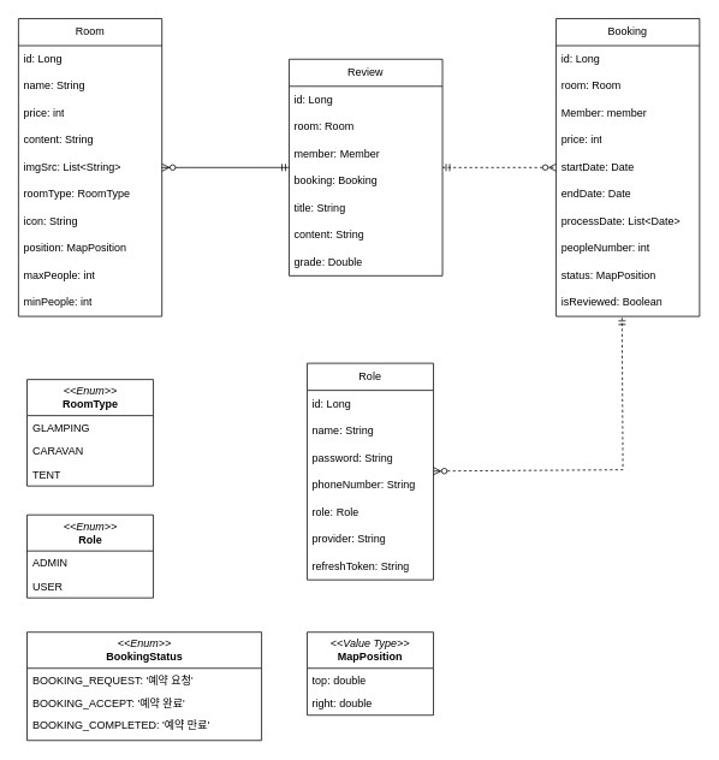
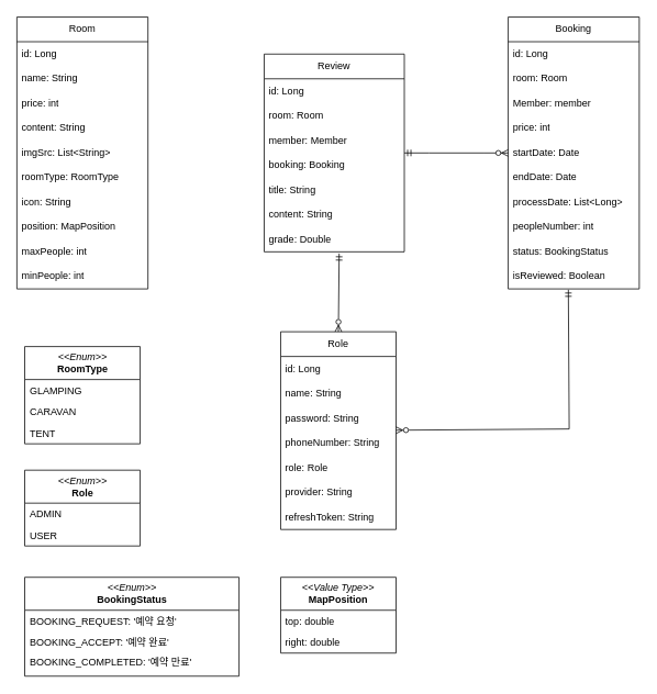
- <mxCell id="54" value="" style="edgeStyle=entityRelationEdgeStyle;fontSize=12;html=1;endArrow=ERzeroToMany;startArrow=ERmandOne;rounded=0;" edge="1" parent="1" source="46" target="13"><mxGeometry width="100" height="100" relative="1" as="geometry"><mxPoint x="190" y="230" as="sourcePoint" /><mxPoint x="290" y="130" as="targetPoint" /></mxGeometry></mxCell>
- <mxCell id="55" value="" style="edgeStyle=entityRelationEdgeStyle;fontSize=12;html=1;endArrow=ERzeroToMany;startArrow=ERmandOne;rounded=0;dashed=1;" edge="1" parent="1" source="46" target="31"><mxGeometry width="100" height="100" relative="1" as="geometry"><mxPoint x="581" y="349" as="sourcePoint" /><mxPoint x="440" y="349" as="targetPoint" /></mxGeometry></mxCell>
+ <mxCell id="55" value="" style="edgeStyle=entityRelationEdgeStyle;fontSize=12;html=1;endArrow=ERzeroToMany;startArrow=ERmandOne;rounded=0;" edge="1" parent="1" source="46" target="31"><mxGeometry width="100" height="100" relative="1" as="geometry"><mxPoint x="581" y="349" as="sourcePoint" /><mxPoint x="440" y="349" as="targetPoint" /></mxGeometry></mxCell>
- <mxCell id="38" value="processDate: List&amp;lt;Date&amp;gt;" style="text;strokeColor=none;fillColor=none;align=left;verticalAlign=middle;spacingLeft=4;spacingRight=4;overflow=hidden;points=[[0,0.5],[1,0.5]];portConstraint=eastwest;rotatable=0;whiteSpace=wrap;html=1;" parent="31" vertex="1"><mxGeometry y="210" width="159" height="30" as="geometry" /></mxCell>
+ <mxCell id="38" value="processDate: List&amp;lt;Long&amp;gt;" style="text;strokeColor=none;fillColor=none;align=left;verticalAlign=middle;spacingLeft=4;spacingRight=4;overflow=hidden;points=[[0,0.5],[1,0.5]];portConstraint=eastwest;rotatable=0;whiteSpace=wrap;html=1;" parent="31" vertex="1"><mxGeometry y="210" width="159" height="30" as="geometry" /></mxCell>
- <mxCell id="40" value="status: MapPosition" style="text;strokeColor=none;fillColor=none;align=left;verticalAlign=middle;spacingLeft=4;spacingRight=4;overflow=hidden;points=[[0,0.5],[1,0.5]];portConstraint=eastwest;rotatable=0;whiteSpace=wrap;html=1;" parent="31" vertex="1"><mxGeometry y="270" width="159" height="30" as="geometry" /></mxCell>
+ <mxCell id="40" value="status: BookingStatus" style="text;strokeColor=none;fillColor=none;align=left;verticalAlign=middle;spacingLeft=4;spacingRight=4;overflow=hidden;points=[[0,0.5],[1,0.5]];portConstraint=eastwest;rotatable=0;whiteSpace=wrap;html=1;" parent="31" vertex="1"><mxGeometry y="270" width="159" height="30" as="geometry" /></mxCell>
+ <mxCell id="56" value="" style="endArrow=ERmandOne;html=1;rounded=0;exitX=0.5;exitY=0;exitDx=0;exitDy=0;startArrow=ERzeroToMany;startFill=0;endFill=0;entryX=0.535;entryY=1.067;entryDx=0;entryDy=0;entryPerimeter=0;" edge="1" parent="1" source="2" target="53"><mxGeometry width="50" height="50" relative="1" as="geometry"><mxPoint x="210" y="310" as="sourcePoint" /><mxPoint x="410" y="310" as="targetPoint" /></mxGeometry></mxCell>
- <mxCell id="57" value="" style="endArrow=ERmandOne;html=1;rounded=0;startArrow=ERzeroToMany;startFill=0;endFill=0;entryX=0.459;entryY=1.033;entryDx=0;entryDy=0;entryPerimeter=0;dashed=1;" edge="1" parent="1" source="2" target="41"><mxGeometry width="50" height="50" relative="1" as="geometry"><mxPoint x="640" y="497" as="sourcePoint" /><mxPoint x="641" y="400" as="targetPoint" /><Array as="points"><mxPoint x="690" y="520" /></Array></mxGeometry></mxCell>
+ <mxCell id="57" value="" style="endArrow=ERmandOne;html=1;rounded=0;startArrow=ERzeroToMany;startFill=0;endFill=0;entryX=0.459;entryY=1.033;entryDx=0;entryDy=0;entryPerimeter=0;" edge="1" parent="1" source="2" target="41"><mxGeometry width="50" height="50" relative="1" as="geometry"><mxPoint x="640" y="497" as="sourcePoint" /><mxPoint x="641" y="400" as="targetPoint" /><Array as="points"><mxPoint x="690" y="520" /></Array></mxGeometry></mxCell>
